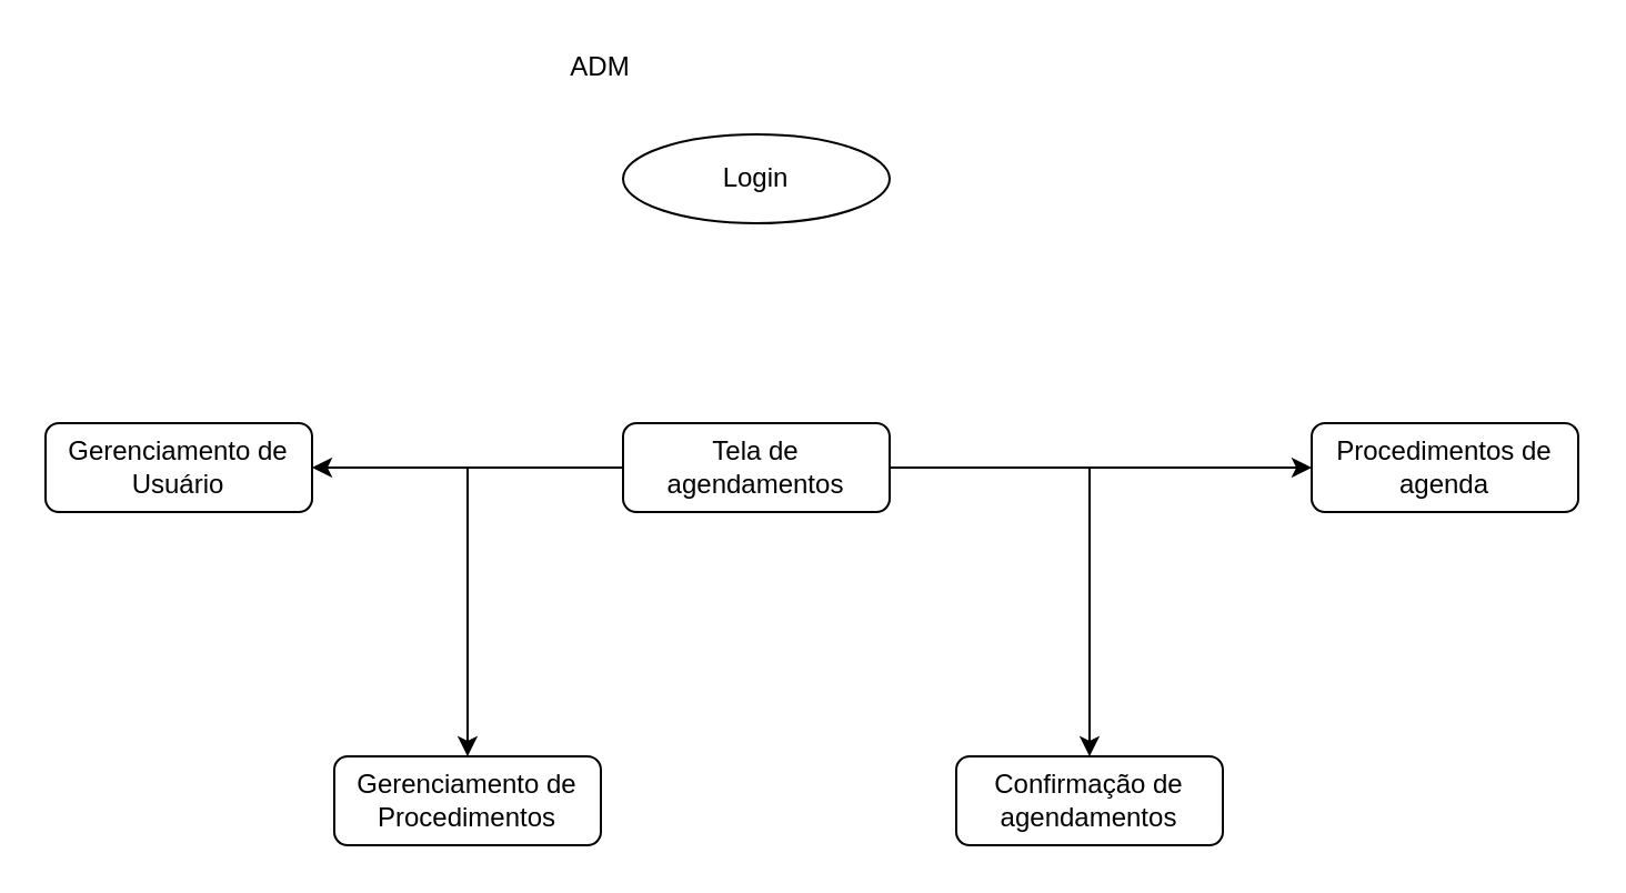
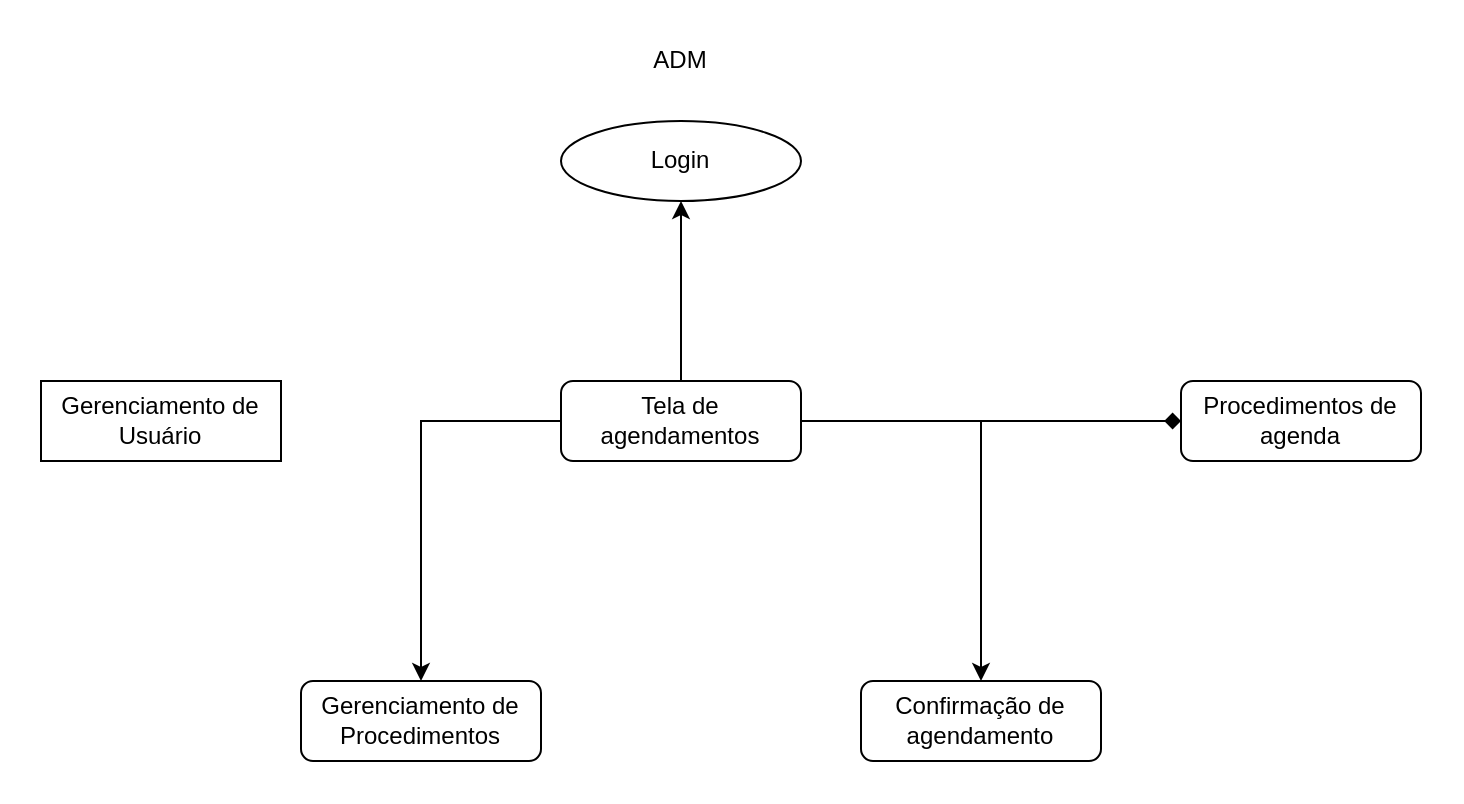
- <mxCell id="9" value="ADM" style="text;html=1;strokeColor=none;fillColor=none;align=center;verticalAlign=middle;whiteSpace=wrap;rounded=0;" parent="1" vertex="1"><mxGeometry x="250" y="20" width="40" height="20" as="geometry" /></mxCell>
+ <mxCell id="9" value="ADM" style="text;html=1;strokeColor=none;fillColor=none;align=center;verticalAlign=middle;whiteSpace=wrap;rounded=0;" parent="1" vertex="1"><mxGeometry x="320" y="20" width="40" height="20" as="geometry" /></mxCell>
- <mxCell id="12" value="Gerenciamento de Usuário" style="rounded=1;whiteSpace=wrap;html=1;fontSize=12;glass=0;strokeWidth=1;shadow=0;" parent="1" vertex="1"><mxGeometry x="20" y="190" width="120" height="40" as="geometry" /></mxCell>
+ <mxCell id="12" value="Gerenciamento de Usuário" style="whiteSpace=wrap;html=1;fontSize=12;glass=0;strokeWidth=1;shadow=0;rounded=0;" parent="1" vertex="1"><mxGeometry x="20" y="190" width="120" height="40" as="geometry" /></mxCell>
- <mxCell id="3" style="edgeStyle=orthogonalEdgeStyle;rounded=0;orthogonalLoop=1;jettySize=auto;html=1;entryX=1;entryY=0.5;entryDx=0;entryDy=0;" parent="1" source="7" target="12" edge="1"><mxGeometry relative="1" as="geometry" /></mxCell>
+ <mxCell id="3" style="edgeStyle=orthogonalEdgeStyle;rounded=0;orthogonalLoop=1;jettySize=auto;html=1;" parent="1" source="7" target="2" edge="1"><mxGeometry relative="1" as="geometry" /></mxCell>
- <mxCell id="4" style="edgeStyle=orthogonalEdgeStyle;rounded=0;orthogonalLoop=1;jettySize=auto;html=1;entryX=0;entryY=0.5;entryDx=0;entryDy=0;" parent="1" source="7" target="8" edge="1"><mxGeometry relative="1" as="geometry" /></mxCell>
+ <mxCell id="4" style="edgeStyle=orthogonalEdgeStyle;rounded=0;orthogonalLoop=1;jettySize=auto;html=1;entryX=0;entryY=0.5;entryDx=0;entryDy=0;endArrow=diamond;" parent="1" source="7" target="8" edge="1"><mxGeometry relative="1" as="geometry" /></mxCell>
- <mxCell id="11" value="Confirmação de agendamentos" style="rounded=1;whiteSpace=wrap;html=1;fontSize=12;glass=0;strokeWidth=1;shadow=0;" parent="1" vertex="1"><mxGeometry x="430" y="340" width="120" height="40" as="geometry" /></mxCell>
+ <mxCell id="11" value="Confirmação de agendamento" style="rounded=1;whiteSpace=wrap;html=1;fontSize=12;glass=0;strokeWidth=1;shadow=0;" parent="1" vertex="1"><mxGeometry x="430" y="340" width="120" height="40" as="geometry" /></mxCell>
